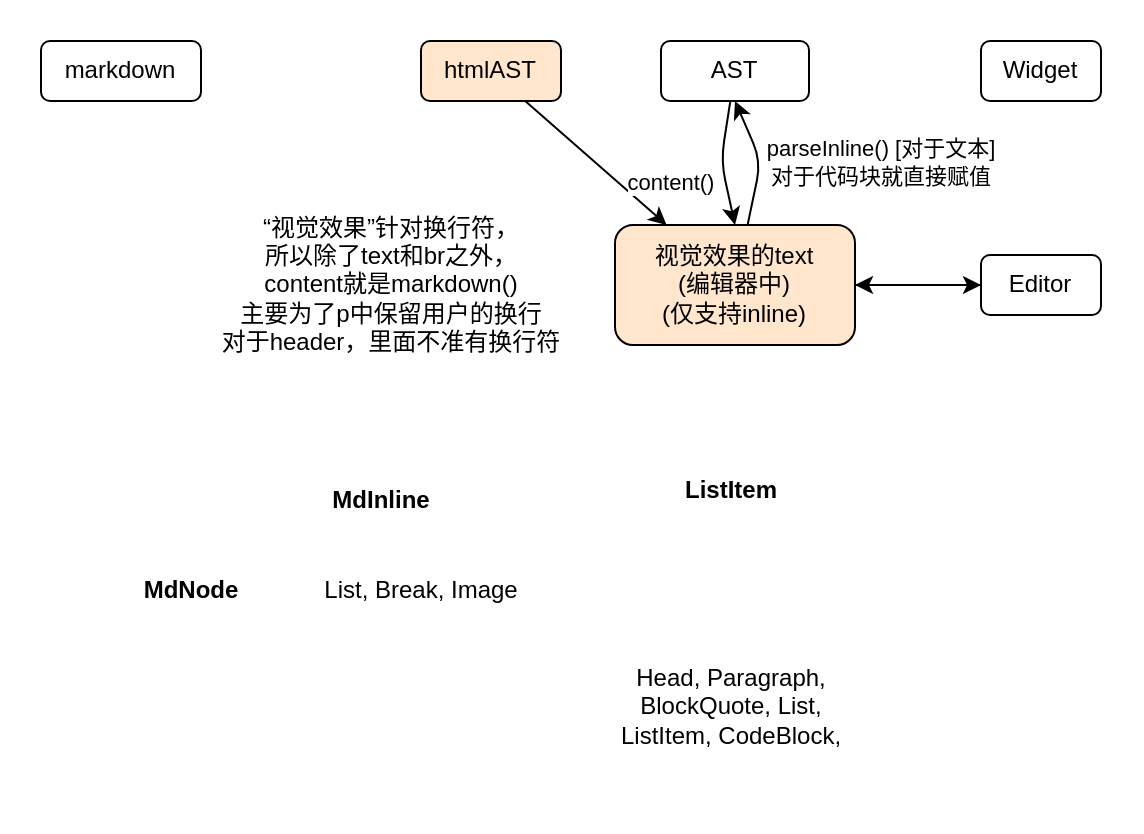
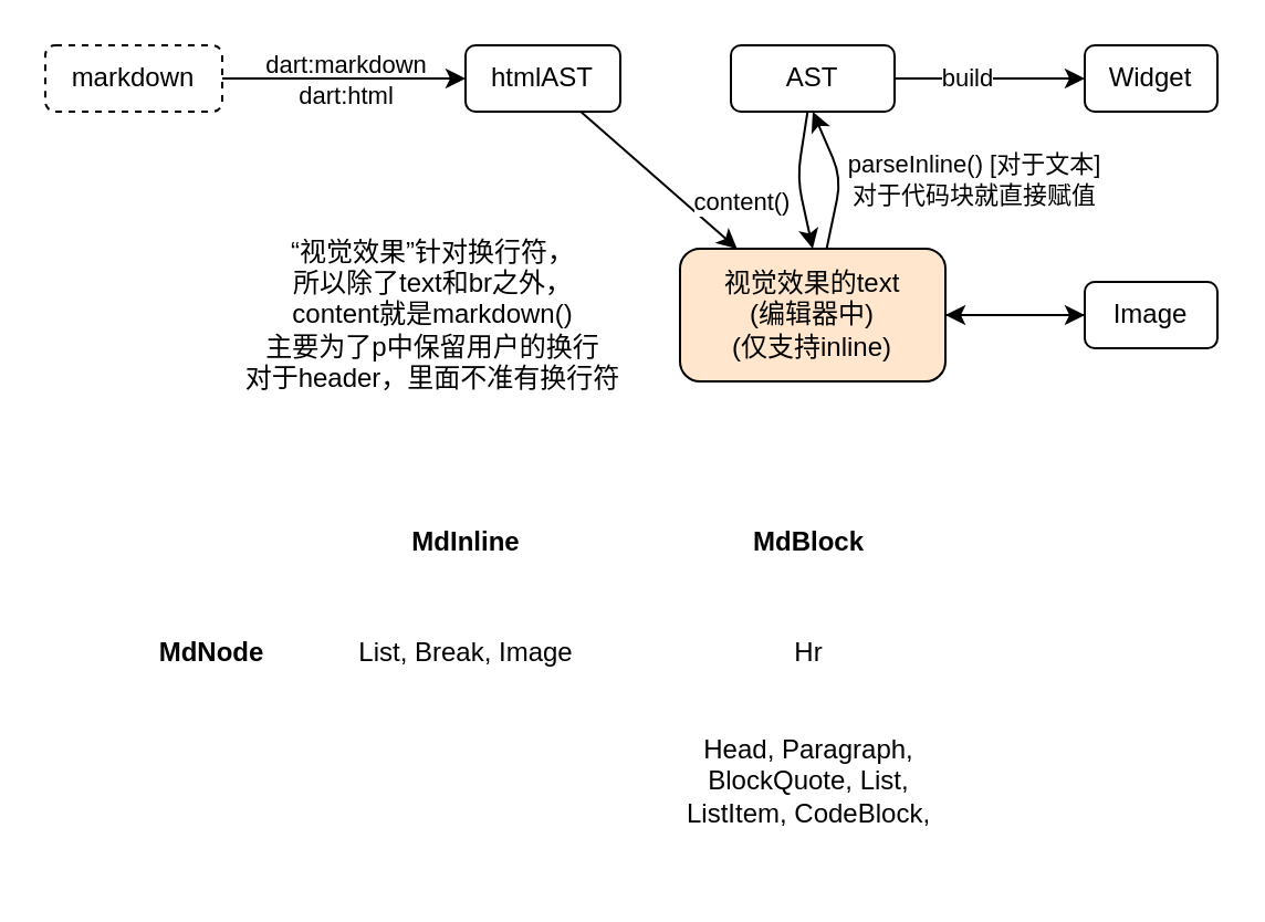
- <mxCell id="4" value="markdown" style="rounded=1;whiteSpace=wrap;html=1;" parent="1" vertex="1"><mxGeometry x="20" y="20" width="80" height="30" as="geometry" /></mxCell>
+ <mxCell id="4" value="markdown" style="rounded=1;whiteSpace=wrap;html=1;dashed=1;" parent="1" vertex="1"><mxGeometry x="20" y="20" width="80" height="30" as="geometry" /></mxCell>
+ <mxCell id="2" value="" style="edgeStyle=none;html=1;" parent="1" source="4" target="7" edge="1"><mxGeometry relative="1" as="geometry" /></mxCell>
+ <mxCell id="3" value="dart:markdown&lt;div&gt;dart:html&lt;/div&gt;" style="edgeLabel;html=1;align=center;verticalAlign=middle;resizable=0;points=[];labelBackgroundColor=none;" parent="2" vertex="1" connectable="0"><mxGeometry x="0.011" y="-1" relative="1" as="geometry"><mxPoint x="-1" y="-1" as="offset" /></mxGeometry></mxCell>
- <mxCell id="7" value="htmlAST" style="rounded=1;whiteSpace=wrap;html=1;fillColor=#ffe6cc;" parent="1" vertex="1"><mxGeometry x="210" y="20" width="70" height="30" as="geometry" /></mxCell>
+ <mxCell id="7" value="htmlAST" style="rounded=1;whiteSpace=wrap;html=1;" parent="1" vertex="1"><mxGeometry x="210" y="20" width="70" height="30" as="geometry" /></mxCell>
+ <mxCell id="8" style="edgeStyle=none;html=1;entryX=0;entryY=0.5;entryDx=0;entryDy=0;" parent="1" source="12" target="13" edge="1"><mxGeometry relative="1" as="geometry" /></mxCell>
+ <mxCell id="9" value="build" style="edgeLabel;html=1;align=center;verticalAlign=middle;resizable=0;points=[];" parent="8" vertex="1" connectable="0"><mxGeometry x="-0.25" y="1" relative="1" as="geometry"><mxPoint as="offset" /></mxGeometry></mxCell>
- <mxCell id="26" value="Editor" style="rounded=1;whiteSpace=wrap;html=1;" vertex="1" parent="1"><mxGeometry x="490" y="127" width="60" height="30" as="geometry" /></mxCell>
+ <mxCell id="26" value="Image" style="rounded=1;whiteSpace=wrap;html=1;" vertex="1" parent="1"><mxGeometry x="490" y="127" width="60" height="30" as="geometry" /></mxCell>
- <mxCell id="16" value="ListItem" style="text;html=1;align=center;verticalAlign=middle;resizable=0;points=[];autosize=1;strokeColor=none;fillColor=none;fontStyle=1" parent="14" vertex="1"><mxGeometry x="270" width="70" height="30" as="geometry" /></mxCell>
+ <mxCell id="16" value="MdBlock" style="text;html=1;align=center;verticalAlign=middle;resizable=0;points=[];autosize=1;strokeColor=none;fillColor=none;fontStyle=1" parent="14" vertex="1"><mxGeometry x="270" width="70" height="30" as="geometry" /></mxCell>
- <mxCell id="15" value="MdInline" style="text;html=1;align=center;verticalAlign=middle;resizable=0;points=[];autosize=1;strokeColor=none;fillColor=none;fontStyle=1" parent="14" vertex="1"><mxGeometry x="95" y="5" width="70" height="30" as="geometry" /></mxCell>
+ <mxCell id="15" value="MdInline" style="text;html=1;align=center;verticalAlign=middle;resizable=0;points=[];autosize=1;strokeColor=none;fillColor=none;fontStyle=1" parent="14" vertex="1"><mxGeometry x="115" width="70" height="30" as="geometry" /></mxCell>
+ <mxCell id="20" value="Hr" style="text;html=1;align=center;verticalAlign=middle;resizable=0;points=[];autosize=1;strokeColor=none;fillColor=none;" parent="14" vertex="1"><mxGeometry x="285" y="50" width="40" height="30" as="geometry" /></mxCell>
